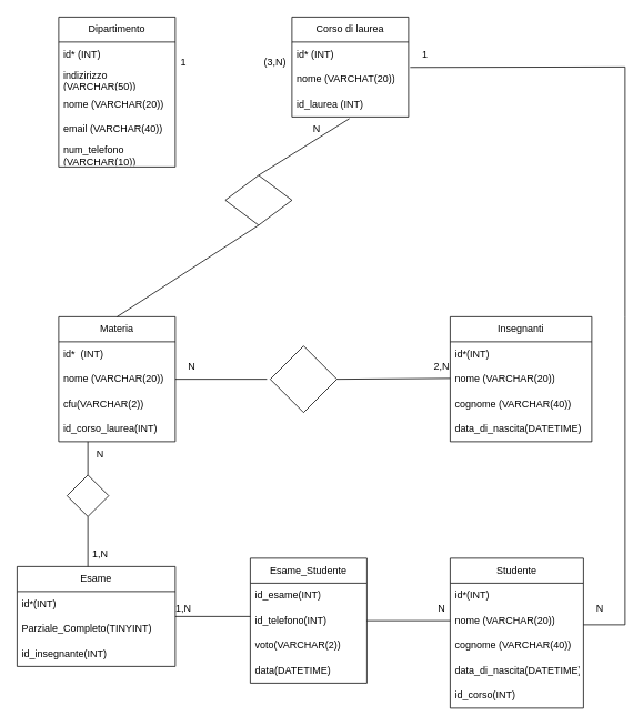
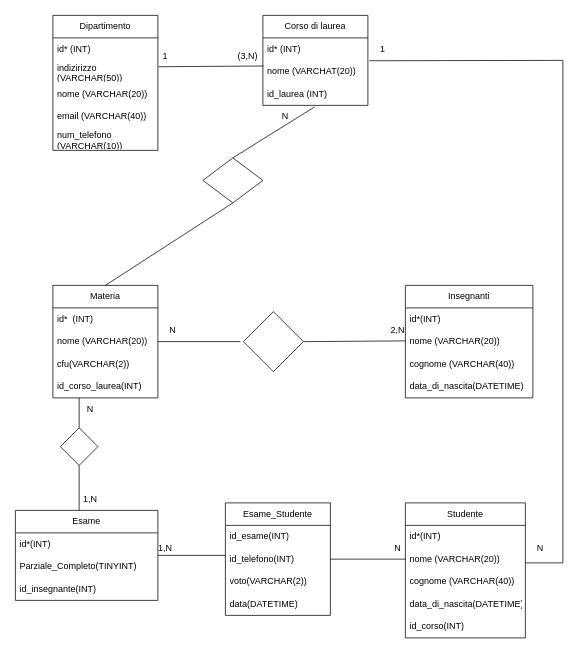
+ <mxCell id="12" value="" style="endArrow=none;html=1;rounded=0;exitX=1.007;exitY=0.283;exitDx=0;exitDy=0;entryX=0.007;entryY=0.25;entryDx=0;entryDy=0;exitPerimeter=0;entryPerimeter=0;" edge="1" parent="1" source="4" target="10"><mxGeometry width="50" height="50" relative="1" as="geometry"><mxPoint x="370" y="170" as="sourcePoint" /><mxPoint x="350" y="125" as="targetPoint" /><Array as="points" /></mxGeometry></mxCell>
